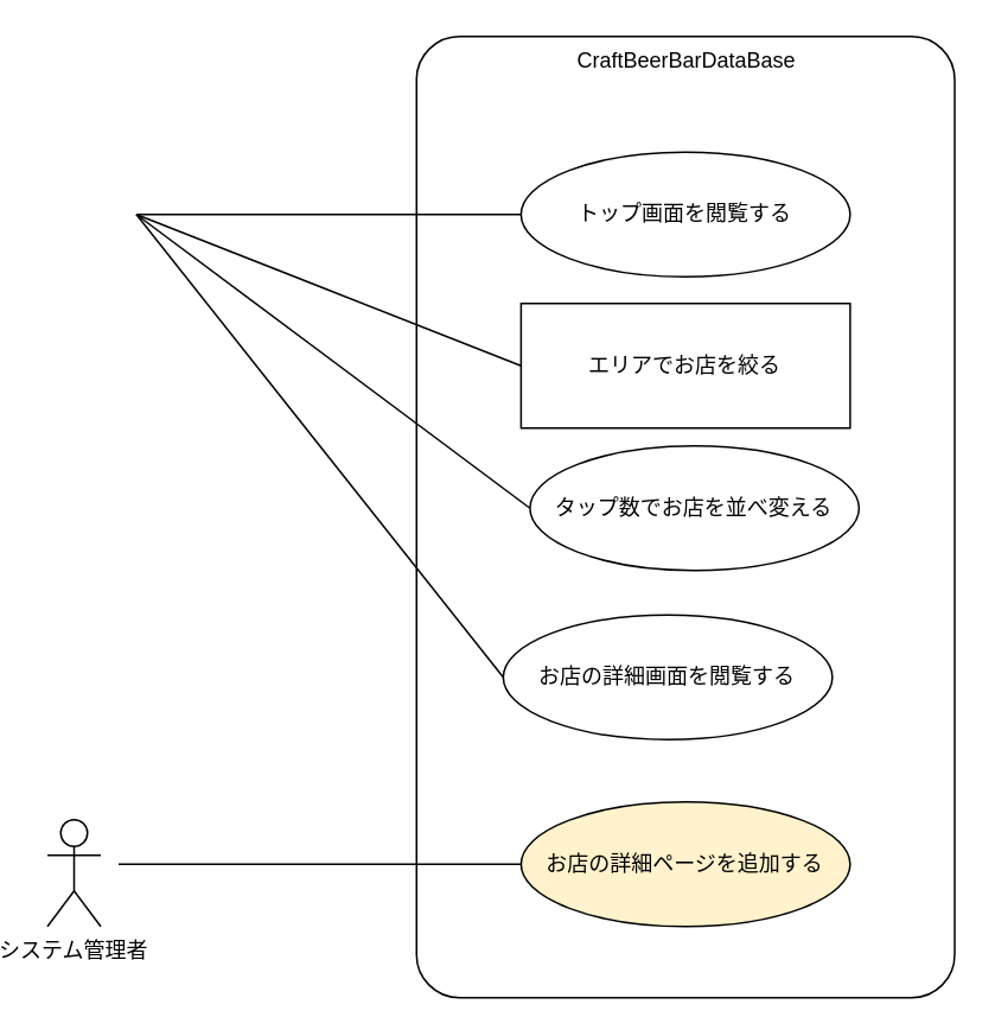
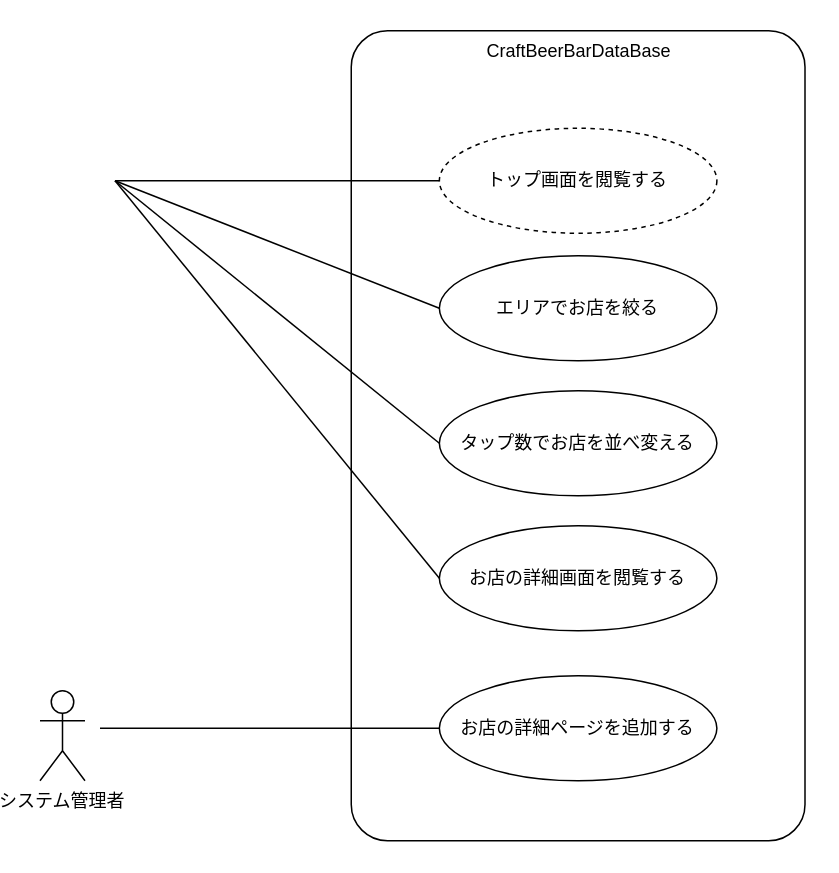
- <mxCell id="5" value="トップ画面を閲覧する" style="ellipse;fontSize=12;whiteSpace=wrap;html=1;" parent="1" vertex="1"><mxGeometry x="286.25" y="85" width="185" height="70" as="geometry" /></mxCell>
+ <mxCell id="5" value="トップ画面を閲覧する" style="ellipse;fontSize=12;whiteSpace=wrap;html=1;dashed=1;" parent="1" vertex="1"><mxGeometry x="286.25" y="85" width="185" height="70" as="geometry" /></mxCell>
- <mxCell id="7" value="エリアでお店を絞る" style="fontSize=12;whiteSpace=wrap;html=1;rounded=0;" vertex="1" parent="1"><mxGeometry x="286.25" y="170" width="185" height="70" as="geometry" /></mxCell>
+ <mxCell id="7" value="エリアでお店を絞る" style="ellipse;fontSize=12;whiteSpace=wrap;html=1;" vertex="1" parent="1"><mxGeometry x="286.25" y="170" width="185" height="70" as="geometry" /></mxCell>
- <mxCell id="8" value="タップ数でお店を並べ変える" style="ellipse;fontSize=12;whiteSpace=wrap;html=1;" vertex="1" parent="1"><mxGeometry x="291.25" y="250" width="185" height="70" as="geometry" /></mxCell>
+ <mxCell id="8" value="タップ数でお店を並べ変える" style="ellipse;fontSize=12;whiteSpace=wrap;html=1;" vertex="1" parent="1"><mxGeometry x="286.25" y="260" width="185" height="70" as="geometry" /></mxCell>
- <mxCell id="10" value="お店の詳細画面を閲覧する" style="ellipse;fontSize=12;whiteSpace=wrap;html=1;" vertex="1" parent="1"><mxGeometry x="276.25" y="345" width="185" height="70" as="geometry" /></mxCell>
+ <mxCell id="10" value="お店の詳細画面を閲覧する" style="ellipse;fontSize=12;whiteSpace=wrap;html=1;" vertex="1" parent="1"><mxGeometry x="286.25" y="350" width="185" height="70" as="geometry" /></mxCell>
- <mxCell id="12" value="お店の詳細ページを追加する" style="ellipse;fontSize=12;whiteSpace=wrap;html=1;fillColor=#fff2cc;" vertex="1" parent="1"><mxGeometry x="286.25" y="450" width="185" height="70" as="geometry" /></mxCell>
+ <mxCell id="12" value="お店の詳細ページを追加する" style="ellipse;fontSize=12;whiteSpace=wrap;html=1;" vertex="1" parent="1"><mxGeometry x="286.25" y="450" width="185" height="70" as="geometry" /></mxCell>
